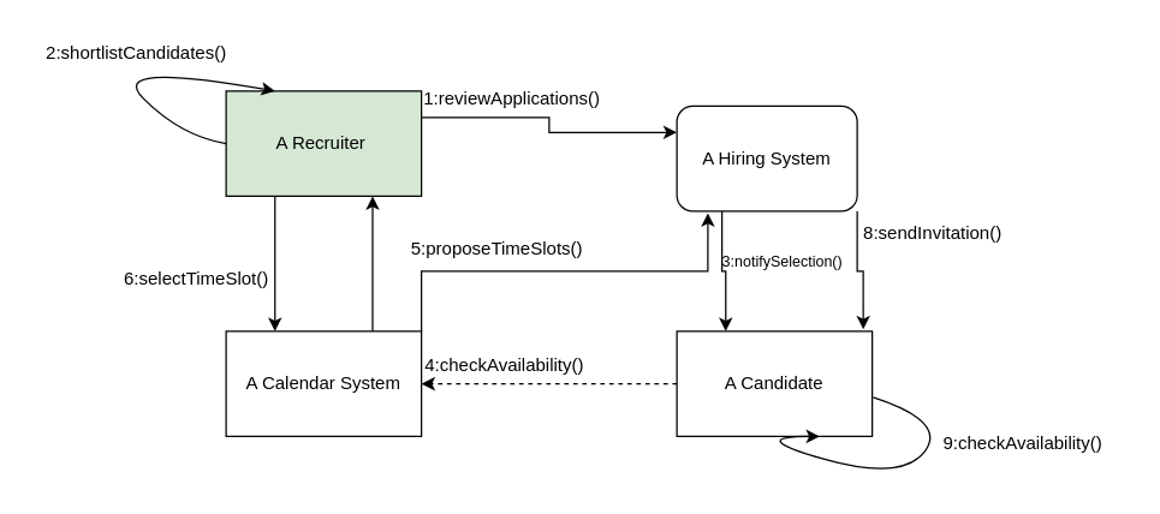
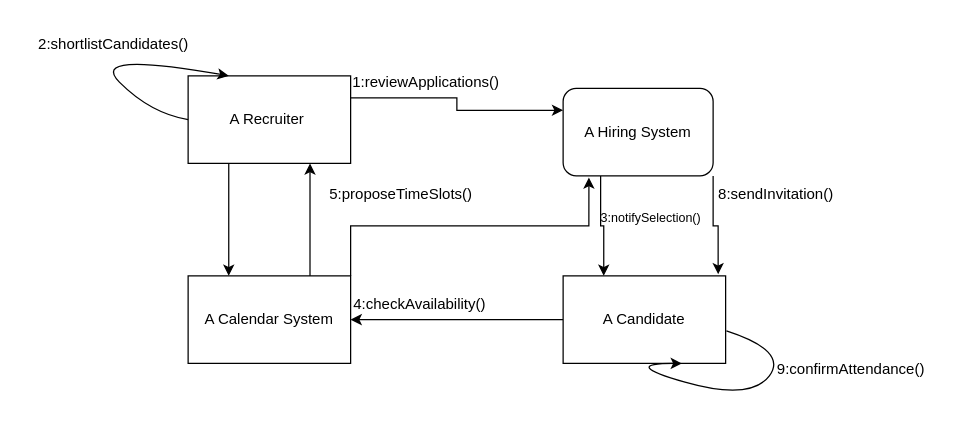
- <mxCell id="4" value="A Recruiter&amp;nbsp;" style="html=1;whiteSpace=wrap;fillColor=#d5e8d4;" vertex="1" parent="1"><mxGeometry x="150" y="60" width="130" height="70" as="geometry" /></mxCell>
+ <mxCell id="4" value="A Recruiter&amp;nbsp;" style="html=1;whiteSpace=wrap;" vertex="1" parent="1"><mxGeometry x="150" y="60" width="130" height="70" as="geometry" /></mxCell>
- <mxCell id="16" value="5:proposeTimeSlots()" style="text;html=1;align=center;verticalAlign=middle;resizable=0;points=[];autosize=1;strokeColor=none;fillColor=none;" vertex="1" parent="1"><mxGeometry x="260" y="150" width="140" height="30" as="geometry" /></mxCell>
+ <mxCell id="16" value="5:proposeTimeSlots()" style="text;html=1;align=center;verticalAlign=middle;resizable=0;points=[];autosize=1;strokeColor=none;fillColor=none;" vertex="1" parent="1"><mxGeometry x="250" y="140" width="140" height="30" as="geometry" /></mxCell>
- <mxCell id="17" value="6:selectTimeSlot()" style="text;html=1;align=center;verticalAlign=middle;resizable=0;points=[];autosize=1;strokeColor=none;fillColor=none;" vertex="1" parent="1"><mxGeometry x="70" y="170" width="120" height="30" as="geometry" /></mxCell>
- <mxCell id="9" style="edgeStyle=orthogonalEdgeStyle;rounded=0;orthogonalLoop=1;jettySize=auto;html=1;exitX=0;exitY=0.5;exitDx=0;exitDy=0;entryX=1;entryY=0.5;entryDx=0;entryDy=0;dashed=1;" edge="1" parent="1" source="10" target="8"><mxGeometry relative="1" as="geometry" /></mxCell>
+ <mxCell id="9" style="edgeStyle=orthogonalEdgeStyle;rounded=0;orthogonalLoop=1;jettySize=auto;html=1;exitX=0;exitY=0.5;exitDx=0;exitDy=0;entryX=1;entryY=0.5;entryDx=0;entryDy=0;" edge="1" parent="1" source="10" target="8"><mxGeometry relative="1" as="geometry" /></mxCell>
- <mxCell id="22" value="9:checkAvailability()" style="text;html=1;align=center;verticalAlign=middle;resizable=0;points=[];autosize=1;strokeColor=none;fillColor=none;" vertex="1" parent="1"><mxGeometry x="610" y="280" width="140" height="30" as="geometry" /></mxCell>
+ <mxCell id="22" value="9:confirmAttendance()" style="text;html=1;align=center;verticalAlign=middle;resizable=0;points=[];autosize=1;strokeColor=none;fillColor=none;" vertex="1" parent="1"><mxGeometry x="610" y="280" width="140" height="30" as="geometry" /></mxCell>
